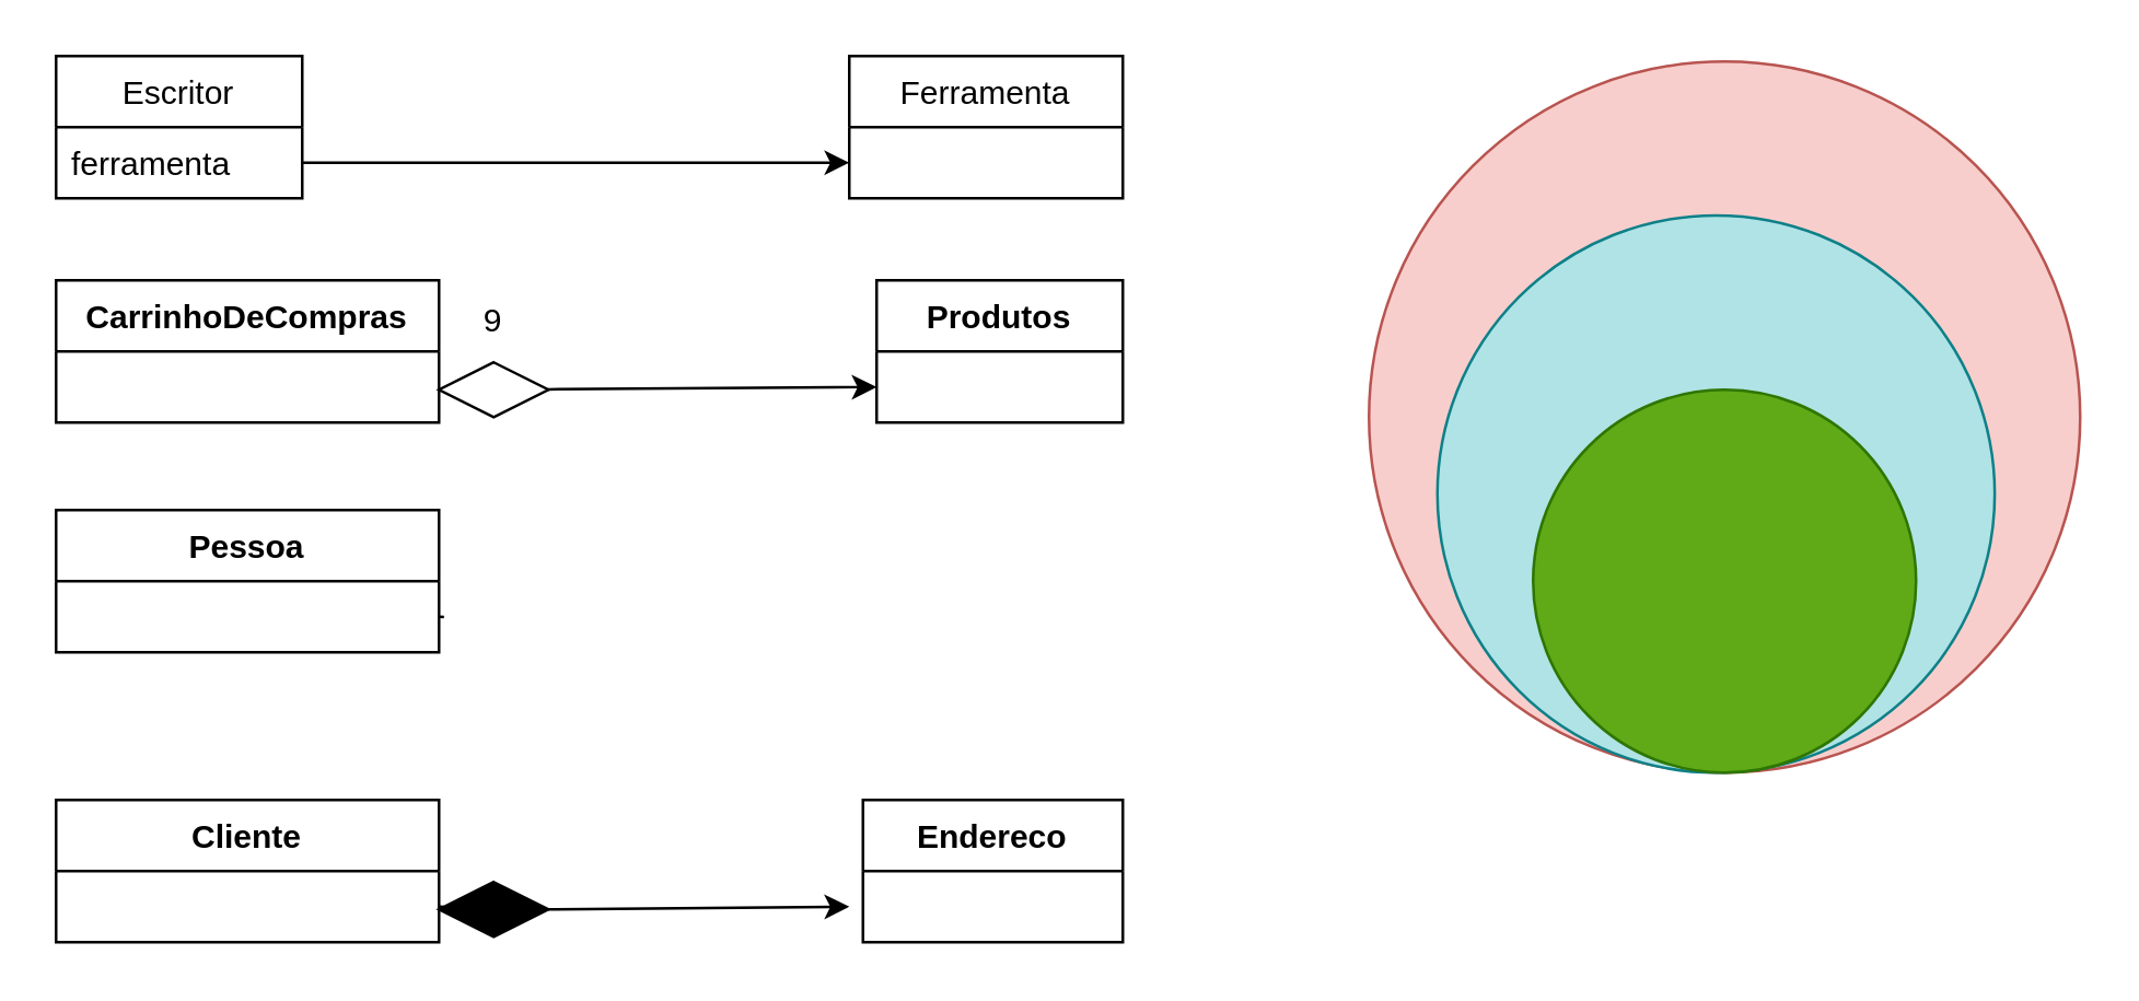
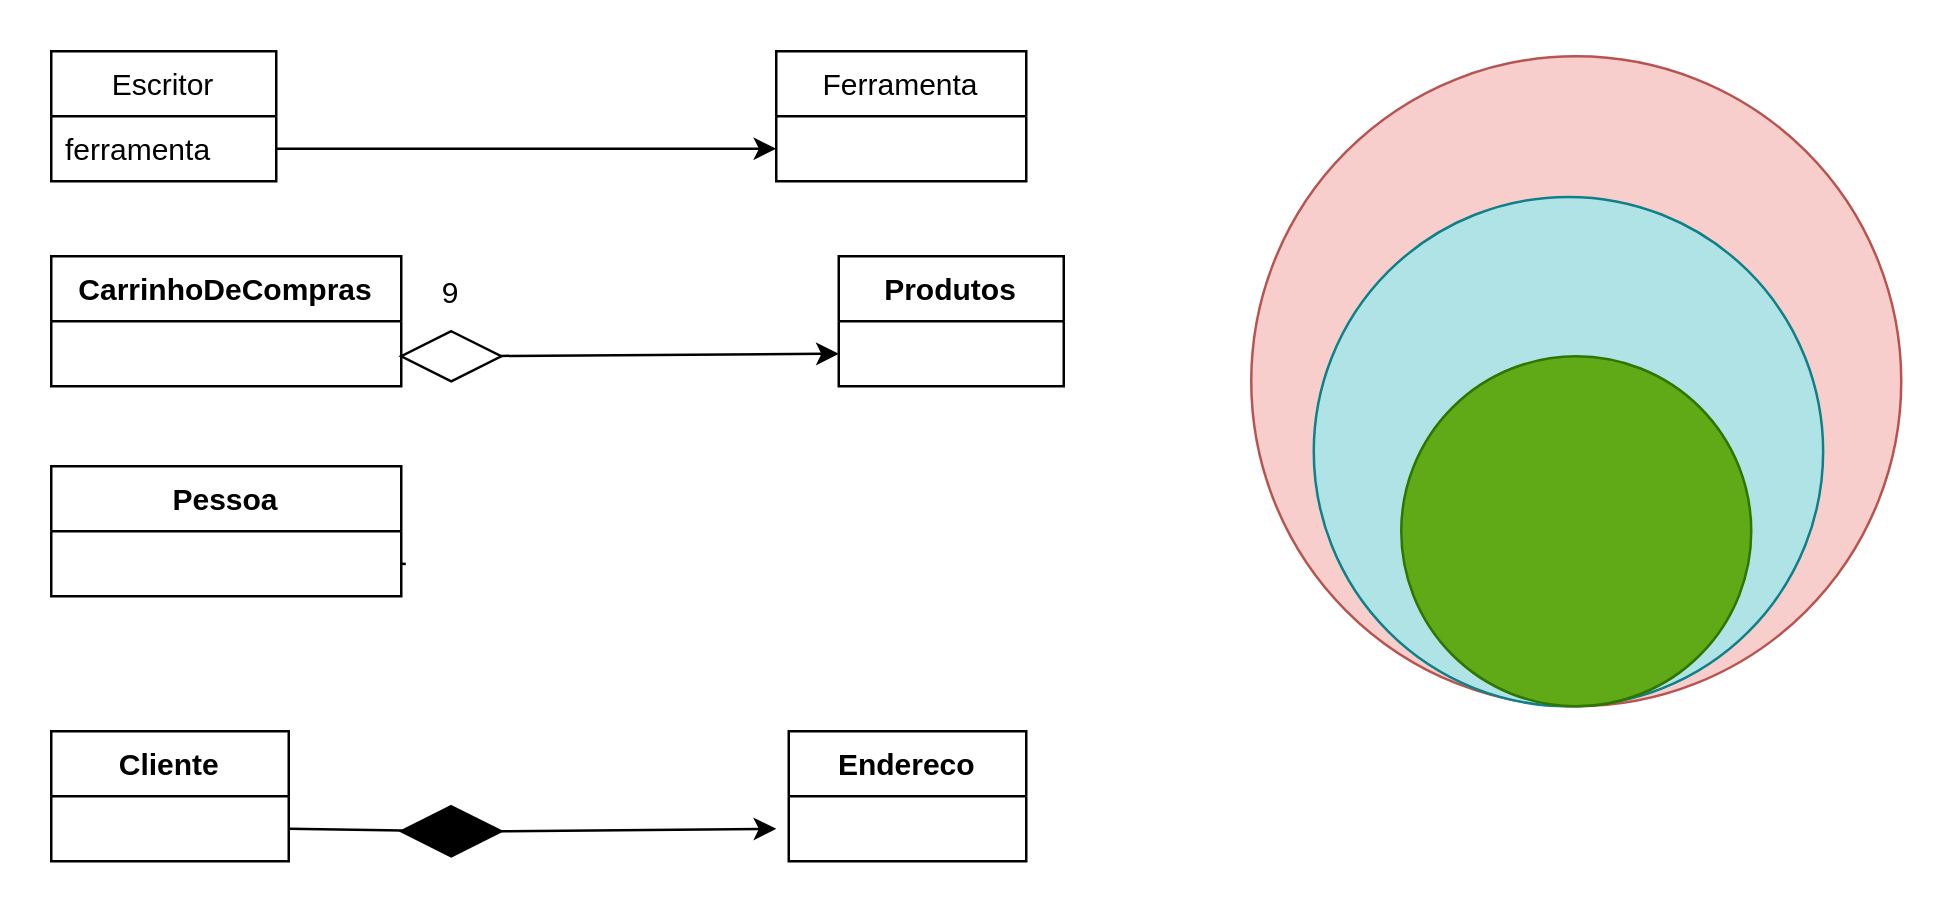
- <mxCell id="9" value="Produtos" style="swimlane;fontStyle=1;align=center;verticalAlign=top;childLayout=stackLayout;horizontal=1;startSize=26;horizontalStack=0;resizeParent=1;resizeParentMax=0;resizeLast=0;collapsible=1;marginBottom=0;" parent="1" vertex="1"><mxGeometry x="320" y="102" width="90" height="52" as="geometry" /></mxCell>
+ <mxCell id="9" value="Produtos" style="swimlane;fontStyle=1;align=center;verticalAlign=top;childLayout=stackLayout;horizontal=1;startSize=26;horizontalStack=0;resizeParent=1;resizeParentMax=0;resizeLast=0;collapsible=1;marginBottom=0;" parent="1" vertex="1"><mxGeometry x="335" y="102" width="90" height="52" as="geometry" /></mxCell>
- <mxCell id="17" value="Cliente" style="swimlane;fontStyle=1;align=center;verticalAlign=top;childLayout=stackLayout;horizontal=1;startSize=26;horizontalStack=0;resizeParent=1;resizeParentMax=0;resizeLast=0;collapsible=1;marginBottom=0;" parent="1" vertex="1"><mxGeometry x="20" y="292" width="140" height="52" as="geometry" /></mxCell>
+ <mxCell id="17" value="Cliente" style="swimlane;fontStyle=1;align=center;verticalAlign=top;childLayout=stackLayout;horizontal=1;startSize=26;horizontalStack=0;resizeParent=1;resizeParentMax=0;resizeLast=0;collapsible=1;marginBottom=0;" parent="1" vertex="1"><mxGeometry x="20" y="292" width="95" height="52" as="geometry" /></mxCell>
